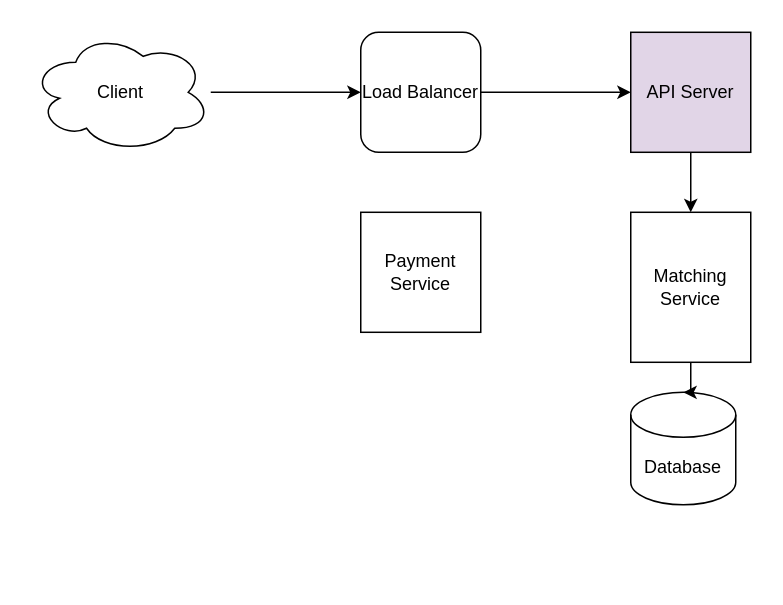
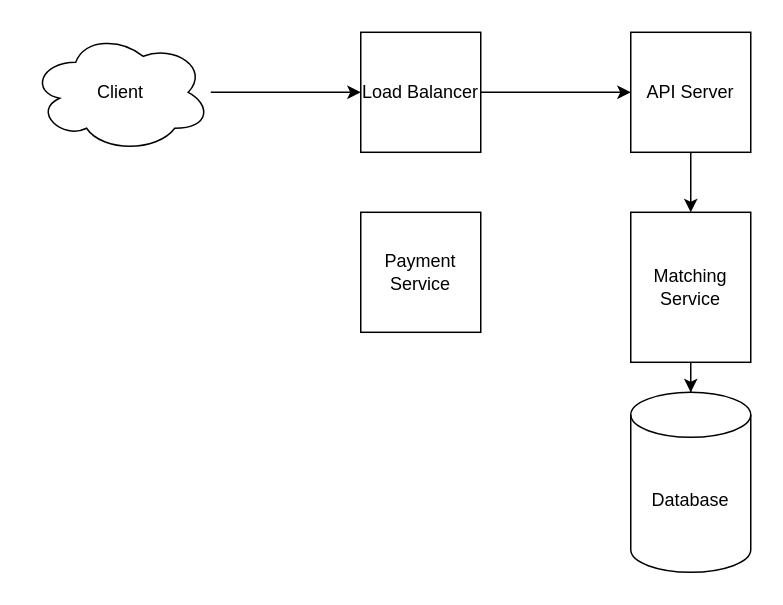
- <mxCell id="3" value="Load Balancer" style="whiteSpace=wrap;html=1;aspect=fixed;rounded=1;" vertex="1" parent="1"><mxGeometry x="240" y="20.86" width="80" height="80" as="geometry" /></mxCell>
+ <mxCell id="3" value="Load Balancer" style="whiteSpace=wrap;html=1;aspect=fixed;" vertex="1" parent="1"><mxGeometry x="240" y="20.86" width="80" height="80" as="geometry" /></mxCell>
- <mxCell id="4" value="API Server" style="whiteSpace=wrap;html=1;aspect=fixed;fillColor=#e1d5e7;" vertex="1" parent="1"><mxGeometry x="420" y="20.86" width="80" height="80" as="geometry" /></mxCell>
+ <mxCell id="4" value="API Server" style="whiteSpace=wrap;html=1;aspect=fixed;" vertex="1" parent="1"><mxGeometry x="420" y="20.86" width="80" height="80" as="geometry" /></mxCell>
- <mxCell id="7" value="Database" style="shape=cylinder3;whiteSpace=wrap;html=1;boundedLbl=1;backgroundOutline=1;size=15;" vertex="1" parent="1"><mxGeometry x="420" y="260.86" width="70" height="75" as="geometry" /></mxCell>
+ <mxCell id="7" value="Database" style="shape=cylinder3;whiteSpace=wrap;html=1;boundedLbl=1;backgroundOutline=1;size=15;" vertex="1" parent="1"><mxGeometry x="420" y="260.86" width="80" height="120" as="geometry" /></mxCell>
